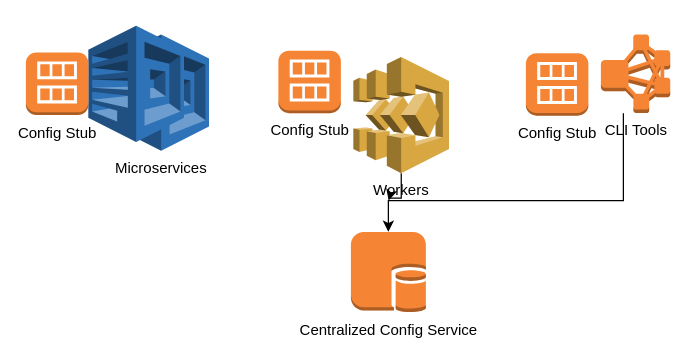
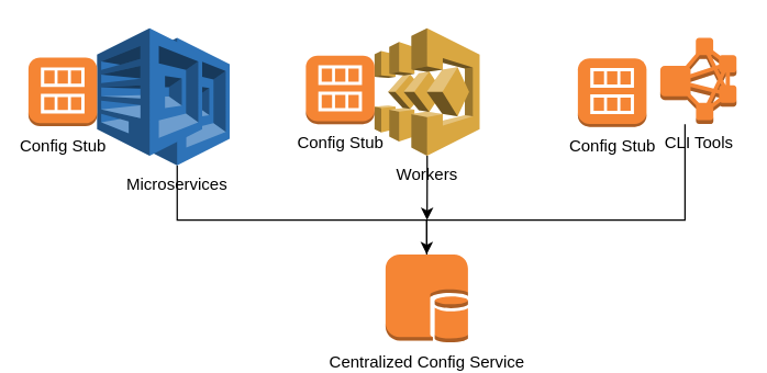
- <mxCell id="7" value="Workers" style="outlineConnect=0;dashed=0;verticalLabelPosition=bottom;verticalAlign=top;align=center;html=1;shape=mxgraph.aws3.step_functions;fillColor=#D9A741;gradientColor=none;" vertex="1" parent="1"><mxGeometry x="282" y="45" width="76.5" height="93" as="geometry" /></mxCell>
+ <mxCell id="7" value="Workers" style="outlineConnect=0;dashed=0;verticalLabelPosition=bottom;verticalAlign=top;align=center;html=1;shape=mxgraph.aws3.step_functions;fillColor=#D9A741;gradientColor=none;" vertex="1" parent="1"><mxGeometry x="272" y="20" width="76.5" height="93" as="geometry" /></mxCell>
+ <mxCell id="3" style="edgeStyle=orthogonalEdgeStyle;rounded=0;orthogonalLoop=1;jettySize=auto;html=1;" edge="1" parent="1" source="4" target="2"><mxGeometry relative="1" as="geometry"><Array as="points"><mxPoint x="128" y="160" /><mxPoint x="310" y="160" /></Array></mxGeometry></mxCell>
- <mxCell id="8" style="edgeStyle=orthogonalEdgeStyle;rounded=0;orthogonalLoop=1;jettySize=auto;html=1;" edge="1" parent="1" source="9" target="2"><mxGeometry relative="1" as="geometry"><Array as="points"><mxPoint x="498" y="160" /><mxPoint x="310" y="160" /></Array></mxGeometry></mxCell>
+ <mxCell id="8" style="edgeStyle=orthogonalEdgeStyle;rounded=0;orthogonalLoop=1;jettySize=auto;html=1;endArrow=none;" edge="1" parent="1" source="9" target="2"><mxGeometry relative="1" as="geometry"><Array as="points"><mxPoint x="498" y="160" /><mxPoint x="310" y="160" /></Array></mxGeometry></mxCell>
